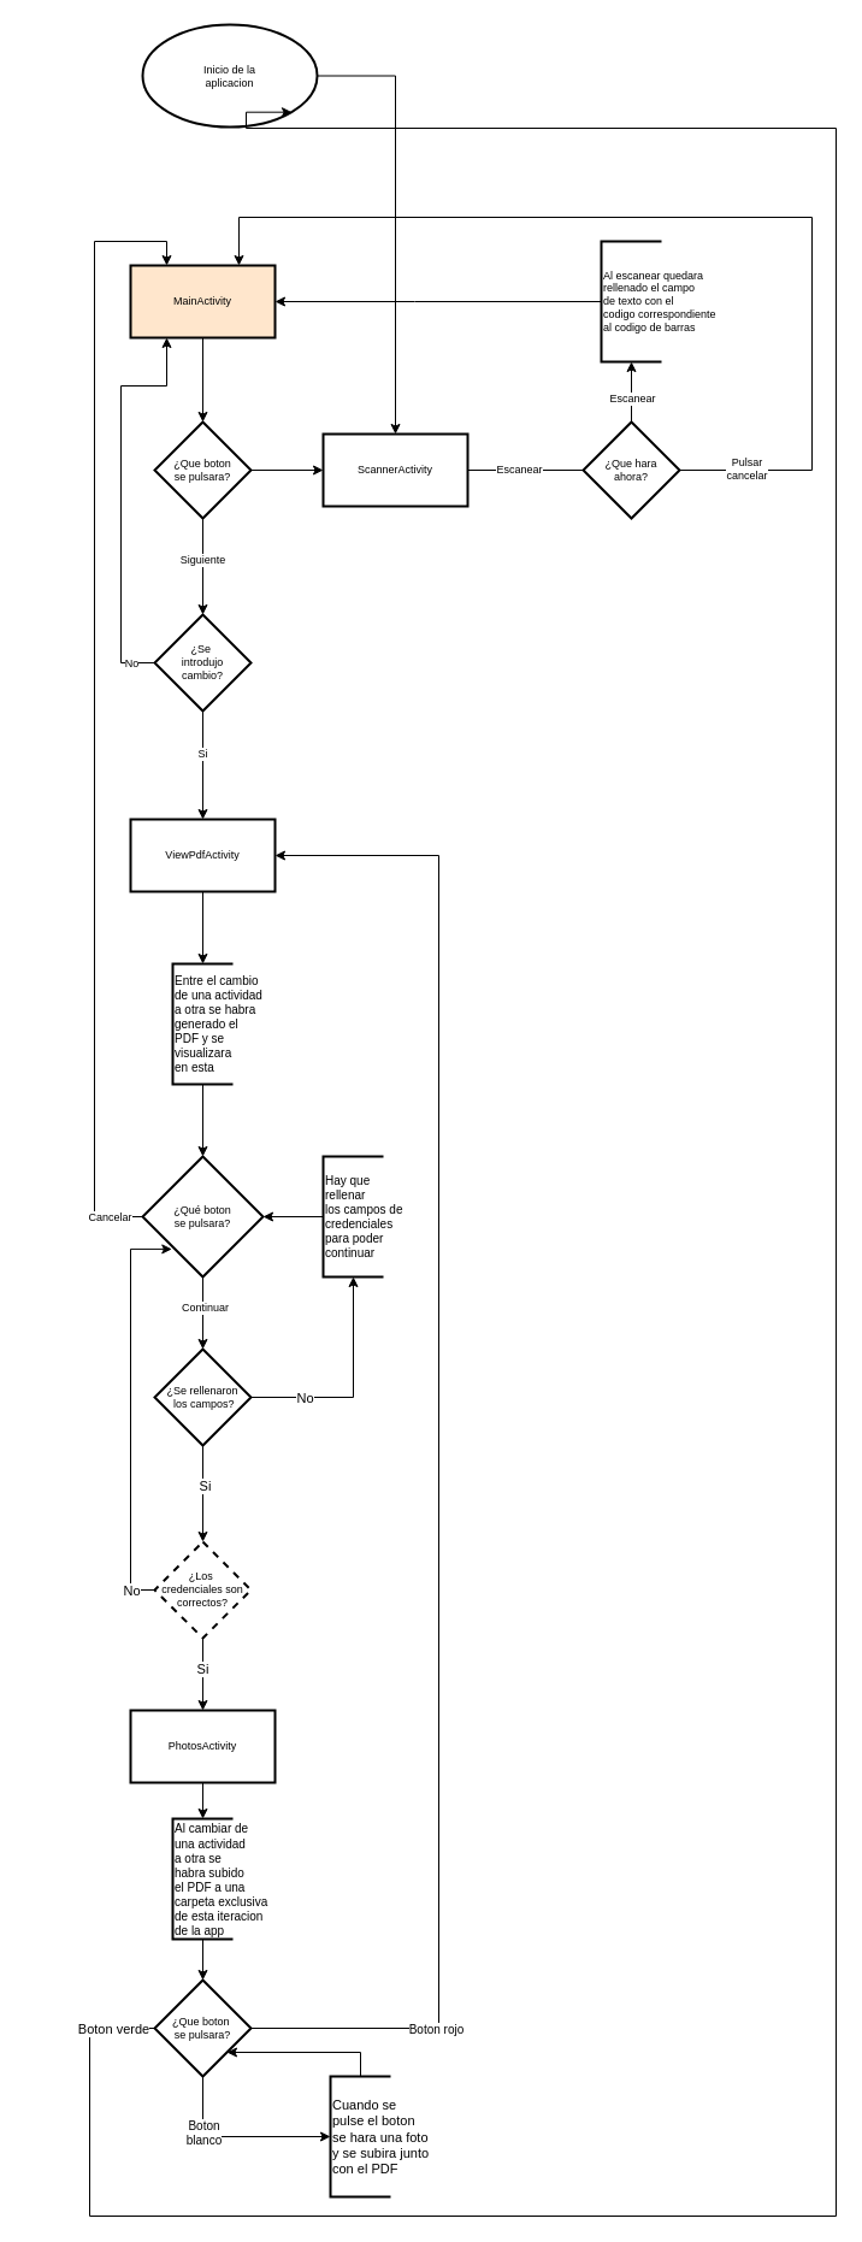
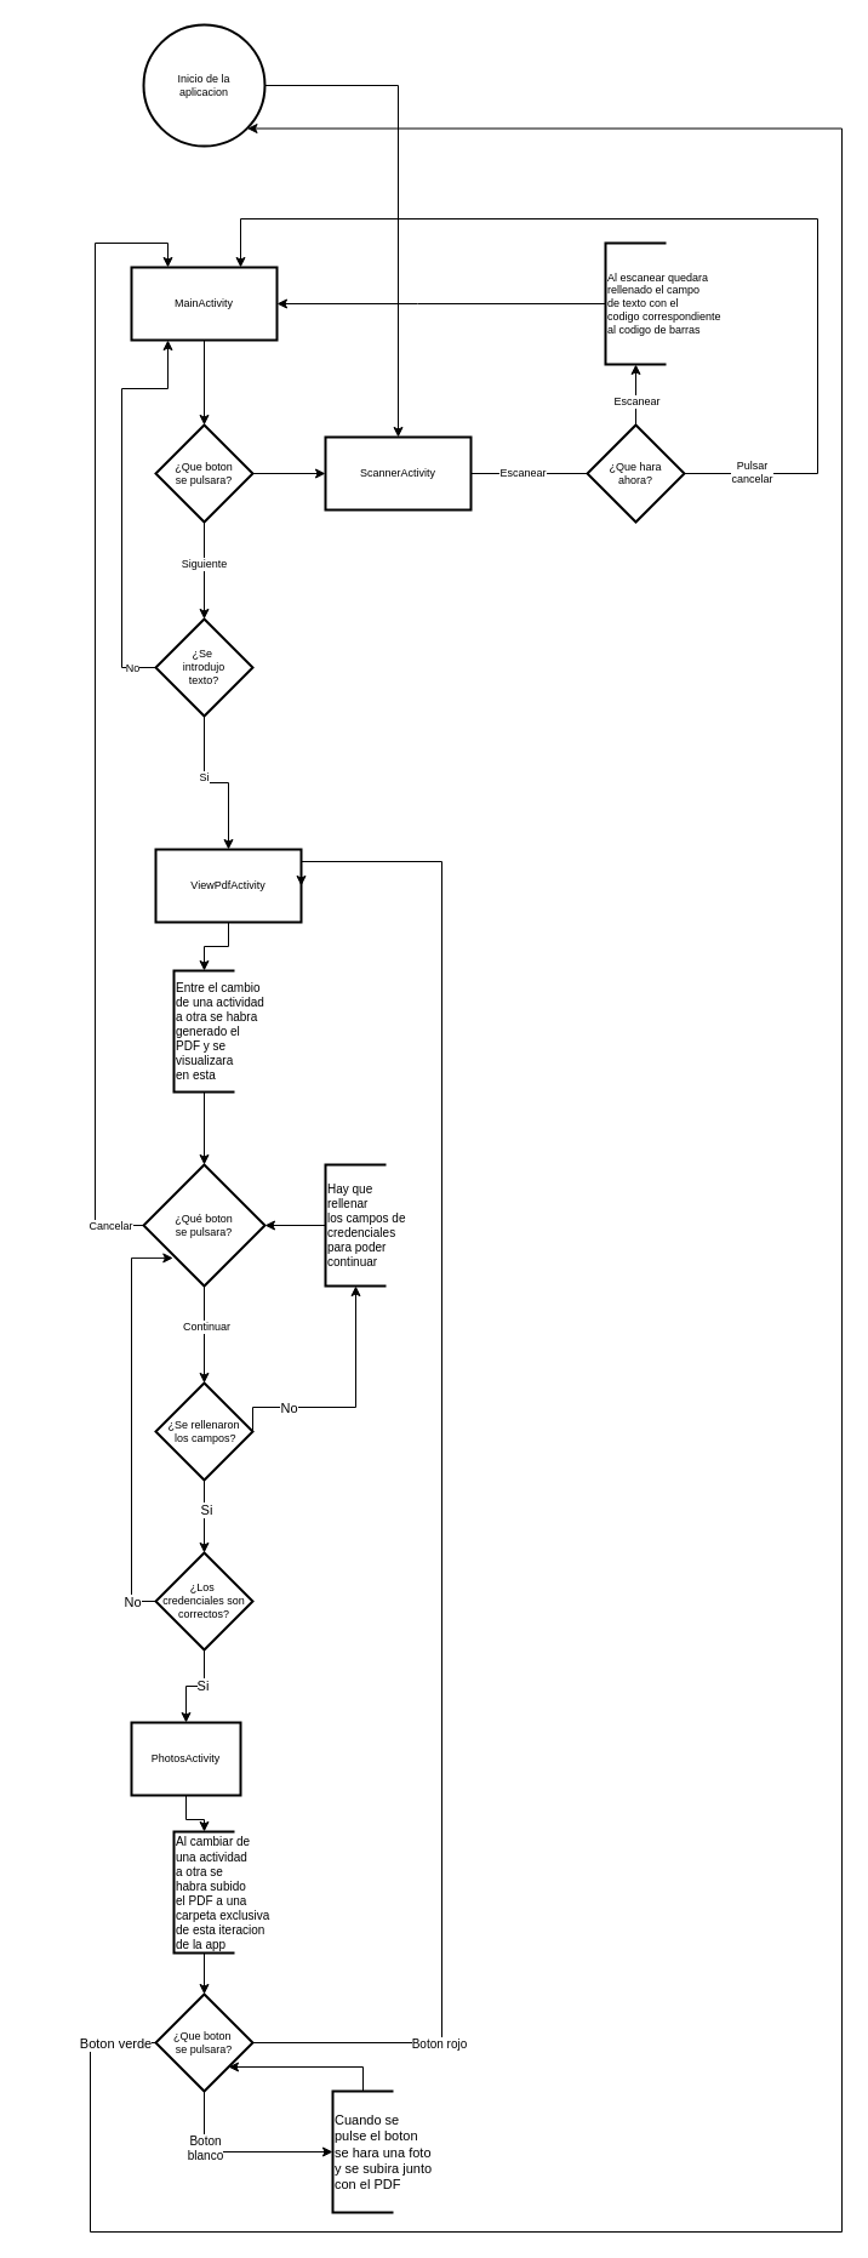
- <mxCell id="5" value="Inicio de la&lt;div style=&quot;font-size: 9px;&quot;&gt;aplicacion&lt;/div&gt;" style="strokeWidth=2;html=1;shape=mxgraph.flowchart.start_2;whiteSpace=wrap;fontSize=9;" parent="1" vertex="1"><mxGeometry x="118" y="20" width="145" height="85" as="geometry" /></mxCell>
+ <mxCell id="5" value="Inicio de la&lt;div style=&quot;font-size: 9px;&quot;&gt;aplicacion&lt;/div&gt;" style="strokeWidth=2;html=1;shape=mxgraph.flowchart.start_2;whiteSpace=wrap;fontSize=9;" parent="1" vertex="1"><mxGeometry x="118" y="20" width="100" height="100" as="geometry" /></mxCell>
- <mxCell id="7" value="MainActivity" style="whiteSpace=wrap;html=1;strokeWidth=2;fontSize=9;fillColor=#ffe6cc;" parent="1" vertex="1"><mxGeometry x="108" y="220" width="120" height="60" as="geometry" /></mxCell>
+ <mxCell id="7" value="MainActivity" style="whiteSpace=wrap;html=1;strokeWidth=2;fontSize=9;" parent="1" vertex="1"><mxGeometry x="108" y="220" width="120" height="60" as="geometry" /></mxCell>
- <mxCell id="18" value="¿Se&amp;nbsp;&lt;div style=&quot;font-size: 9px;&quot;&gt;introdujo&lt;div style=&quot;font-size: 9px;&quot;&gt;cambio?&lt;/div&gt;&lt;/div&gt;" style="rhombus;whiteSpace=wrap;html=1;strokeWidth=2;fontSize=9;" parent="1" vertex="1"><mxGeometry x="128" y="510" width="80" height="80" as="geometry" /></mxCell>
+ <mxCell id="18" value="¿Se&amp;nbsp;&lt;div style=&quot;font-size: 9px;&quot;&gt;introdujo&lt;div style=&quot;font-size: 9px;&quot;&gt;texto?&lt;/div&gt;&lt;/div&gt;" style="rhombus;whiteSpace=wrap;html=1;strokeWidth=2;fontSize=9;" parent="1" vertex="1"><mxGeometry x="128" y="510" width="80" height="80" as="geometry" /></mxCell>
- <mxCell id="20" value="ViewPdfActivity" style="whiteSpace=wrap;html=1;strokeWidth=2;fontSize=9;" parent="1" vertex="1"><mxGeometry x="108" y="680" width="120" height="60" as="geometry" /></mxCell>
+ <mxCell id="20" value="ViewPdfActivity" style="whiteSpace=wrap;html=1;strokeWidth=2;fontSize=9;" parent="1" vertex="1"><mxGeometry x="128" y="700" width="120" height="60" as="geometry" /></mxCell>
- <mxCell id="37" value="¿Se rellenaron&lt;div&gt;&amp;nbsp;los campos?&lt;/div&gt;" style="rhombus;whiteSpace=wrap;html=1;strokeWidth=2;fontSize=9;" parent="1" vertex="1"><mxGeometry x="128" y="1120" width="80" height="80" as="geometry" /></mxCell>
+ <mxCell id="37" value="¿Se rellenaron&lt;div&gt;&amp;nbsp;los campos?&lt;/div&gt;" style="rhombus;whiteSpace=wrap;html=1;strokeWidth=2;fontSize=9;" parent="1" vertex="1"><mxGeometry x="128" y="1140" width="80" height="80" as="geometry" /></mxCell>
- <mxCell id="40" value="¿Los&amp;nbsp;&lt;div&gt;credenciales son correctos?&lt;/div&gt;" style="rhombus;whiteSpace=wrap;html=1;strokeWidth=2;fontSize=9;dashed=1;" parent="1" vertex="1"><mxGeometry x="128" y="1280" width="80" height="80" as="geometry" /></mxCell>
+ <mxCell id="40" value="¿Los&amp;nbsp;&lt;div&gt;credenciales son correctos?&lt;/div&gt;" style="rhombus;whiteSpace=wrap;html=1;strokeWidth=2;fontSize=9;" parent="1" vertex="1"><mxGeometry x="128" y="1280" width="80" height="80" as="geometry" /></mxCell>
- <mxCell id="42" value="PhotosActivity" style="whiteSpace=wrap;html=1;fontSize=9;strokeWidth=2;" parent="1" vertex="1"><mxGeometry x="108" y="1420" width="120" height="60" as="geometry" /></mxCell>
+ <mxCell id="42" value="PhotosActivity" style="whiteSpace=wrap;html=1;fontSize=9;strokeWidth=2;" parent="1" vertex="1"><mxGeometry x="108" y="1420" width="90" height="60" as="geometry" /></mxCell>
